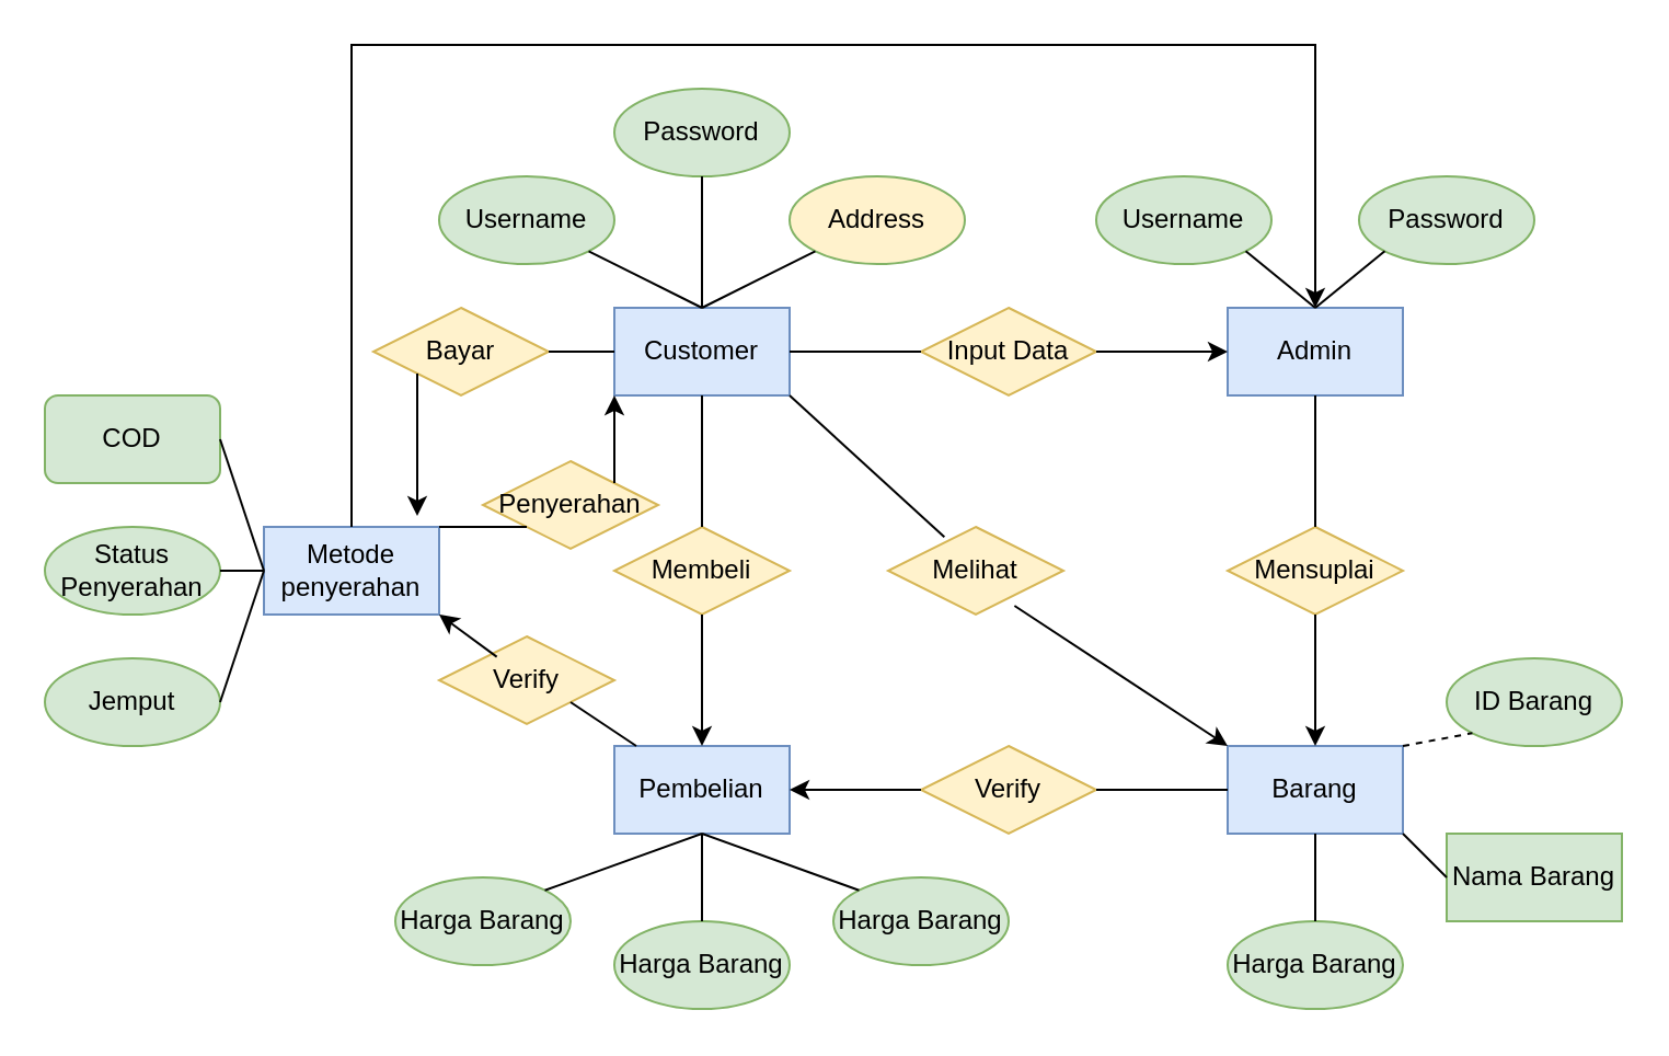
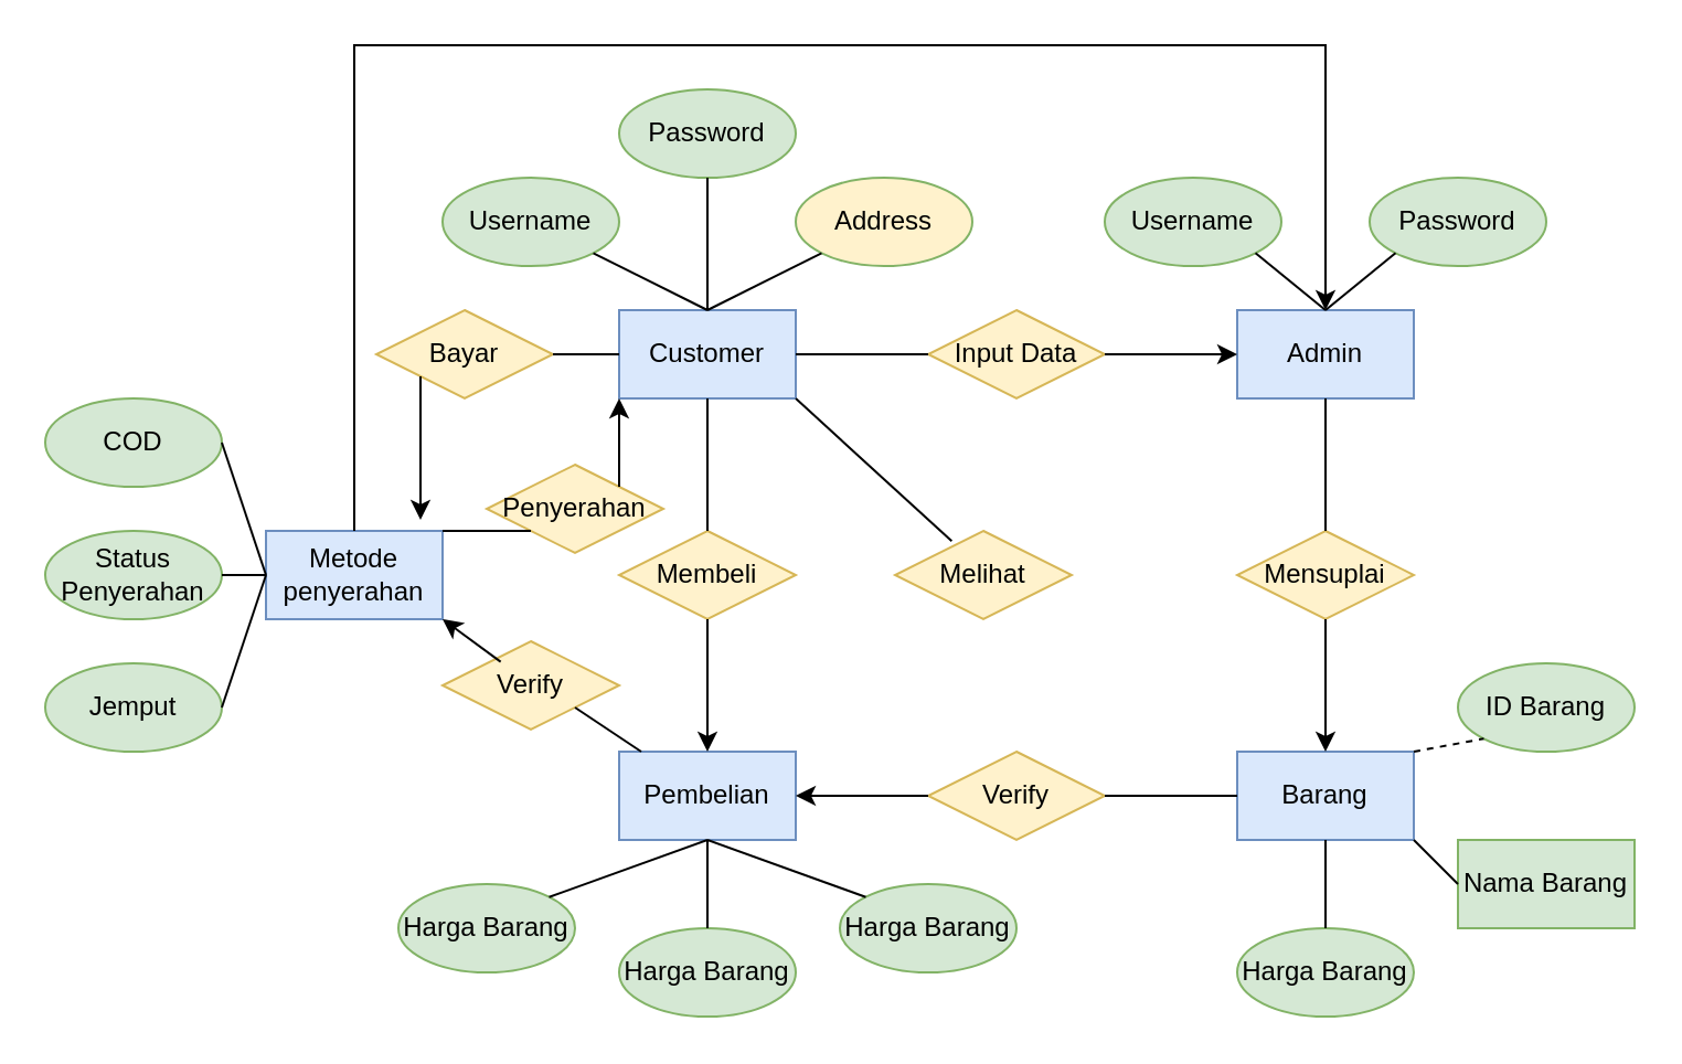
- <mxCell id="19" value="COD" style="whiteSpace=wrap;html=1;fillColor=#d5e8d4;strokeColor=#82b366;rounded=1;" vertex="1" parent="1"><mxGeometry x="20" y="180" width="80" height="40" as="geometry" /></mxCell>
+ <mxCell id="19" value="COD" style="ellipse;whiteSpace=wrap;html=1;fillColor=#d5e8d4;strokeColor=#82b366;" vertex="1" parent="1"><mxGeometry x="20" y="180" width="80" height="40" as="geometry" /></mxCell>
- <mxCell id="49" value="" style="endArrow=classic;html=1;rounded=0;entryX=0;entryY=0;entryDx=0;entryDy=0;exitX=0.721;exitY=0.9;exitDx=0;exitDy=0;exitPerimeter=0;" edge="1" parent="1" source="40" target="7"><mxGeometry width="50" height="50" relative="1" as="geometry"><mxPoint x="480" y="270" as="sourcePoint" /><mxPoint x="530" y="220" as="targetPoint" /></mxGeometry></mxCell>
